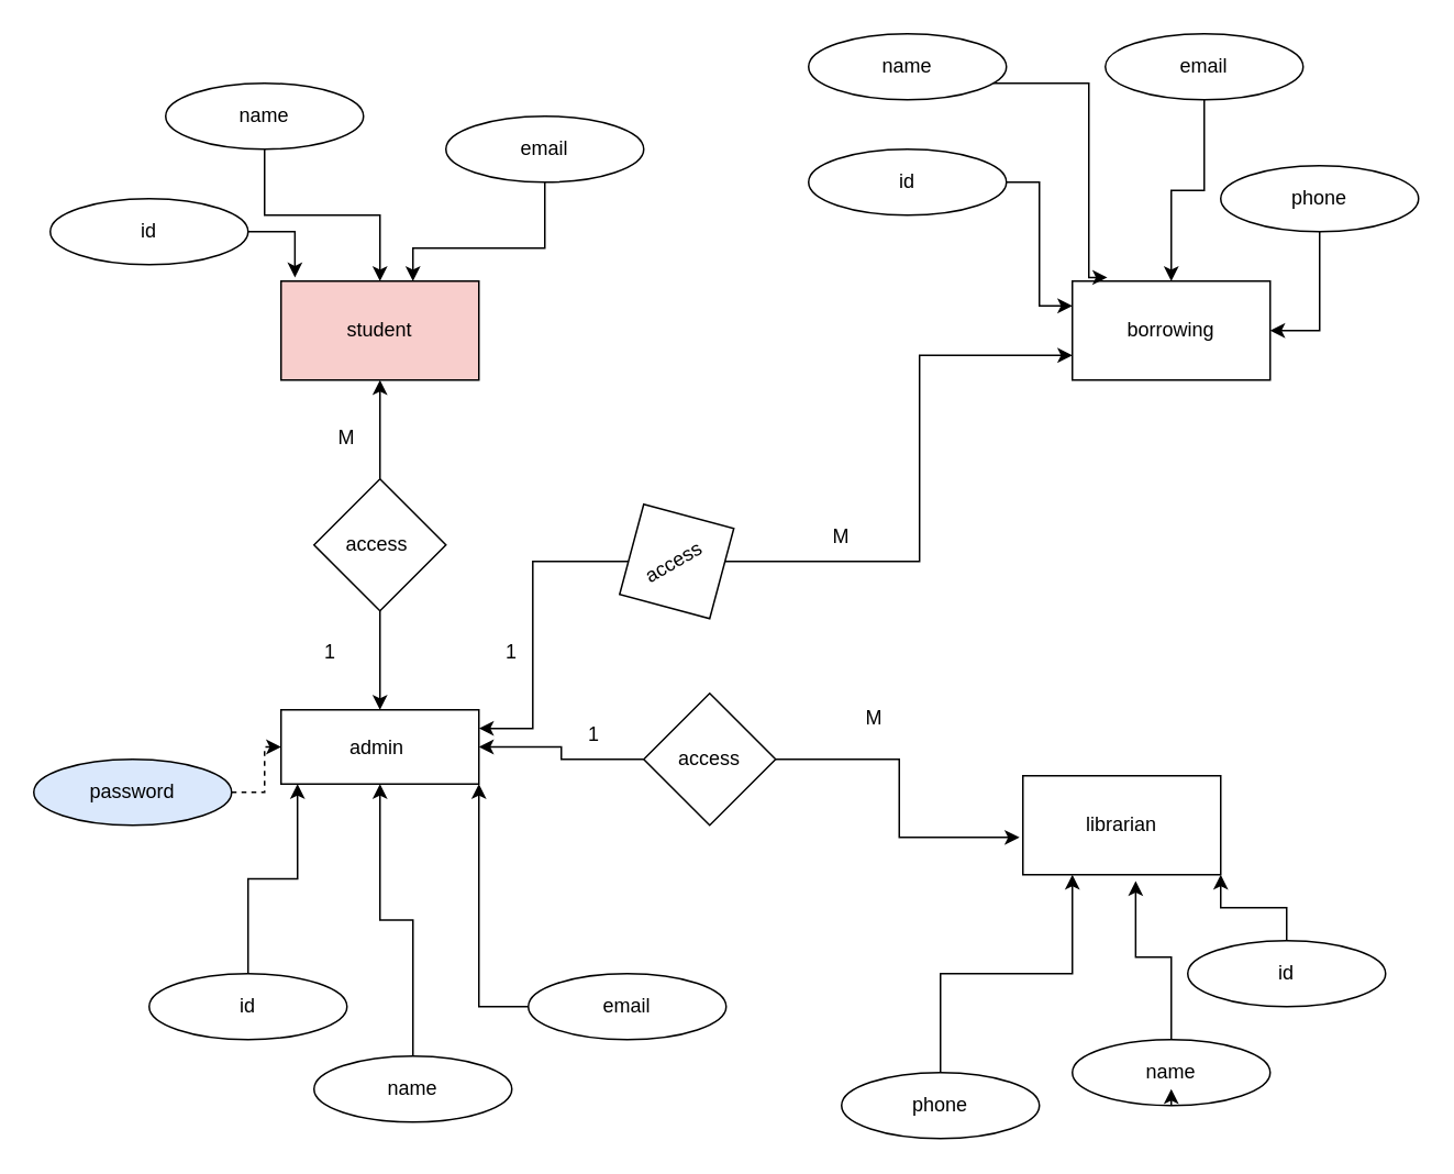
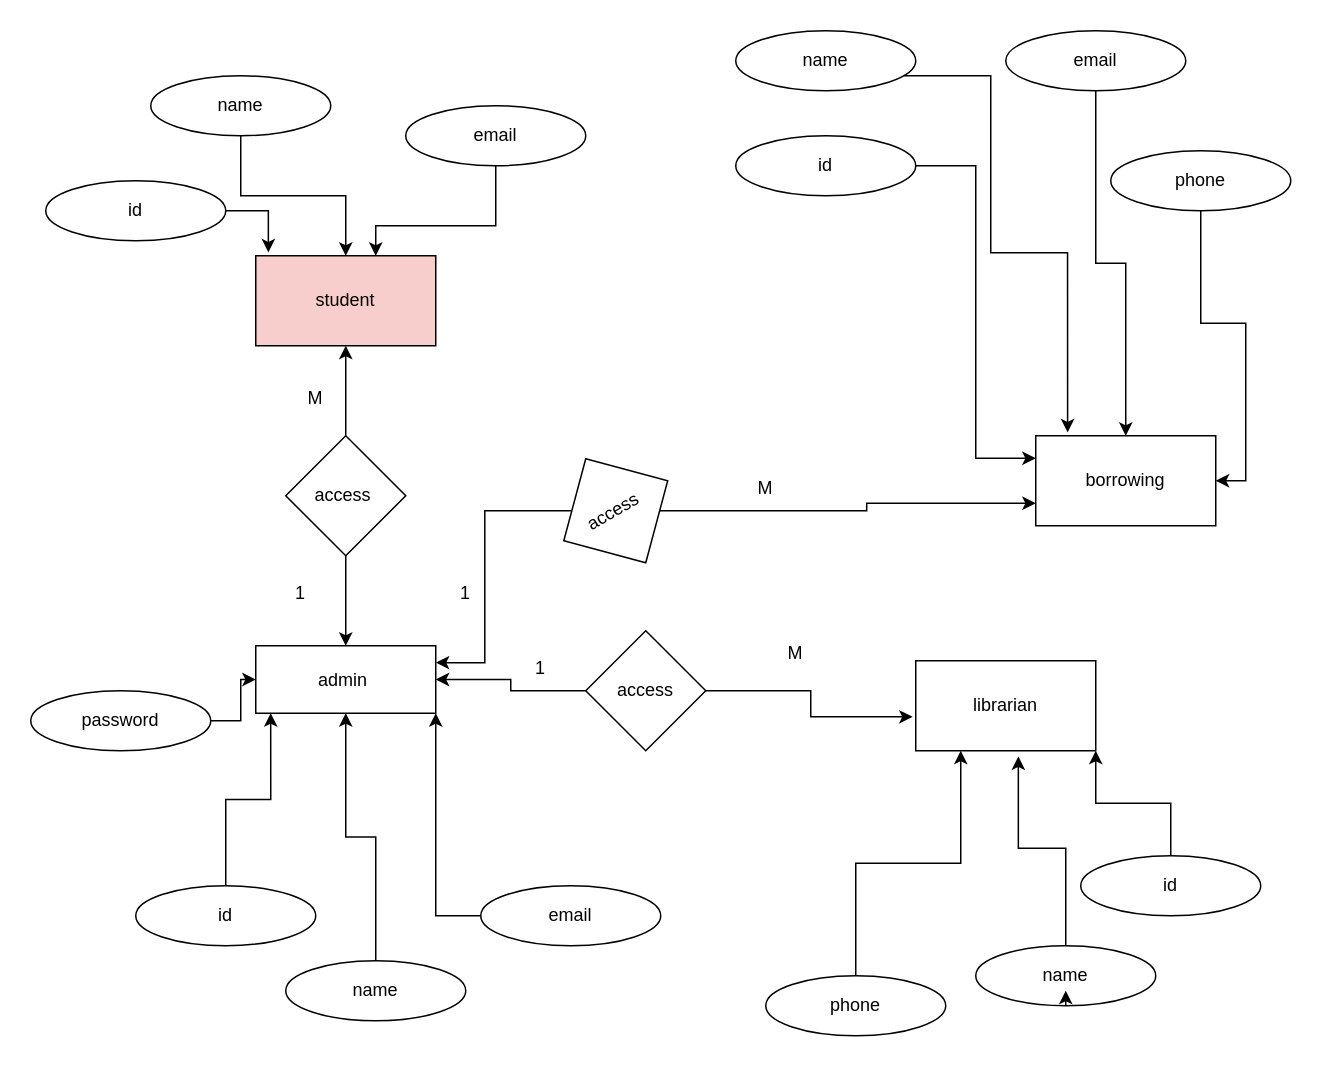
- <mxCell id="3" value="borrowing" style="rounded=0;whiteSpace=wrap;html=1;" vertex="1" parent="1"><mxGeometry x="650" y="170" width="120" height="60" as="geometry" /></mxCell>
+ <mxCell id="3" value="borrowing" style="rounded=0;whiteSpace=wrap;html=1;" vertex="1" parent="1"><mxGeometry x="690" y="290" width="120" height="60" as="geometry" /></mxCell>
- <mxCell id="16" style="edgeStyle=orthogonalEdgeStyle;rounded=0;orthogonalLoop=1;jettySize=auto;html=1;entryX=0;entryY=0.5;entryDx=0;entryDy=0;dashed=1;" edge="1" parent="1" source="17" target="4"><mxGeometry relative="1" as="geometry" /></mxCell>
+ <mxCell id="16" style="edgeStyle=orthogonalEdgeStyle;rounded=0;orthogonalLoop=1;jettySize=auto;html=1;entryX=0;entryY=0.5;entryDx=0;entryDy=0;" edge="1" parent="1" source="17" target="4"><mxGeometry relative="1" as="geometry" /></mxCell>
- <mxCell id="17" value="password" style="ellipse;whiteSpace=wrap;html=1;fillColor=#dae8fc;" vertex="1" parent="1"><mxGeometry x="20" y="460" width="120" height="40" as="geometry" /></mxCell>
+ <mxCell id="17" value="password" style="ellipse;whiteSpace=wrap;html=1;" vertex="1" parent="1"><mxGeometry x="20" y="460" width="120" height="40" as="geometry" /></mxCell>
- <mxCell id="5" value="librarian" style="rounded=0;whiteSpace=wrap;html=1;" vertex="1" parent="1"><mxGeometry x="620" y="470" width="120" height="60" as="geometry" /></mxCell>
+ <mxCell id="5" value="librarian" style="rounded=0;whiteSpace=wrap;html=1;" vertex="1" parent="1"><mxGeometry x="610" y="440" width="120" height="60" as="geometry" /></mxCell>
